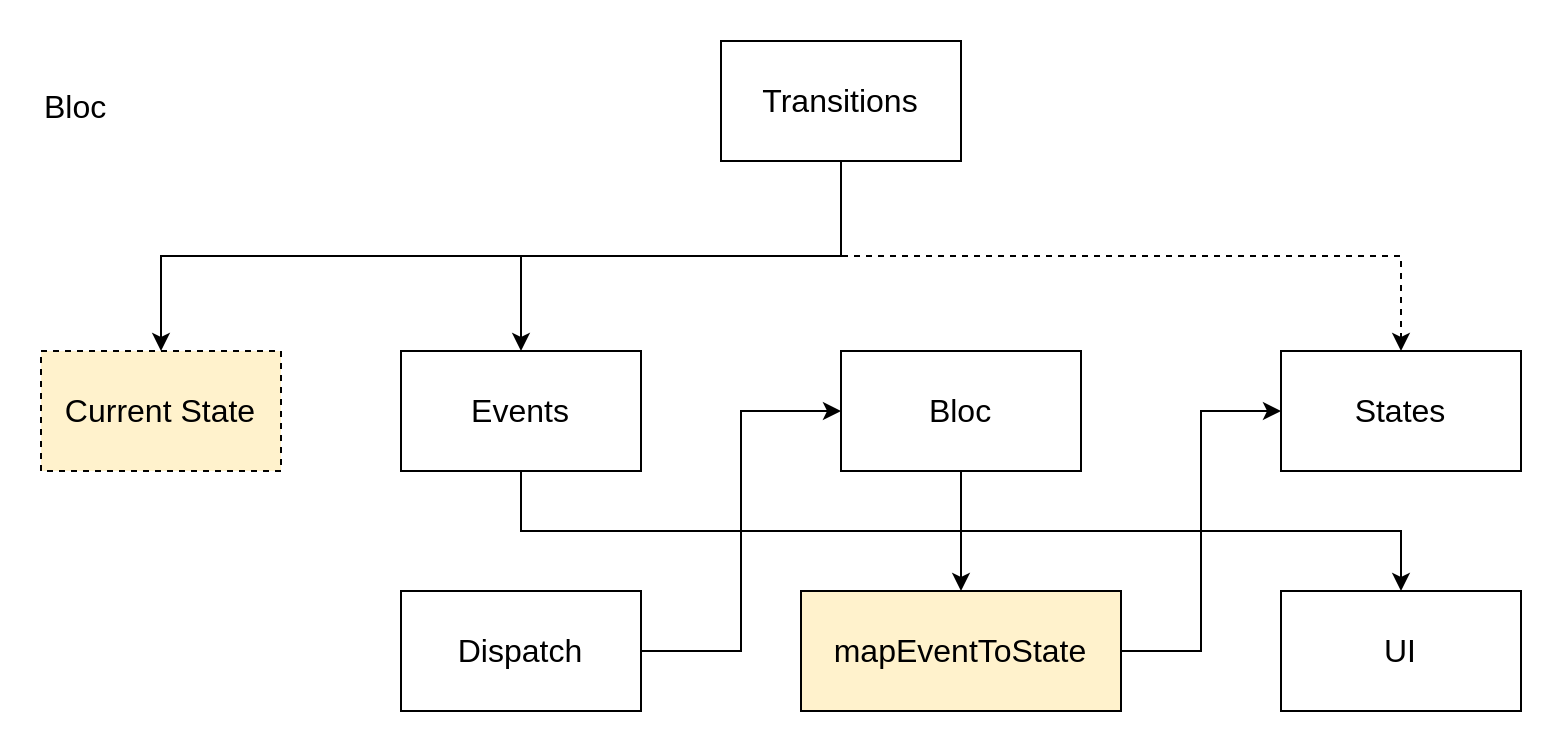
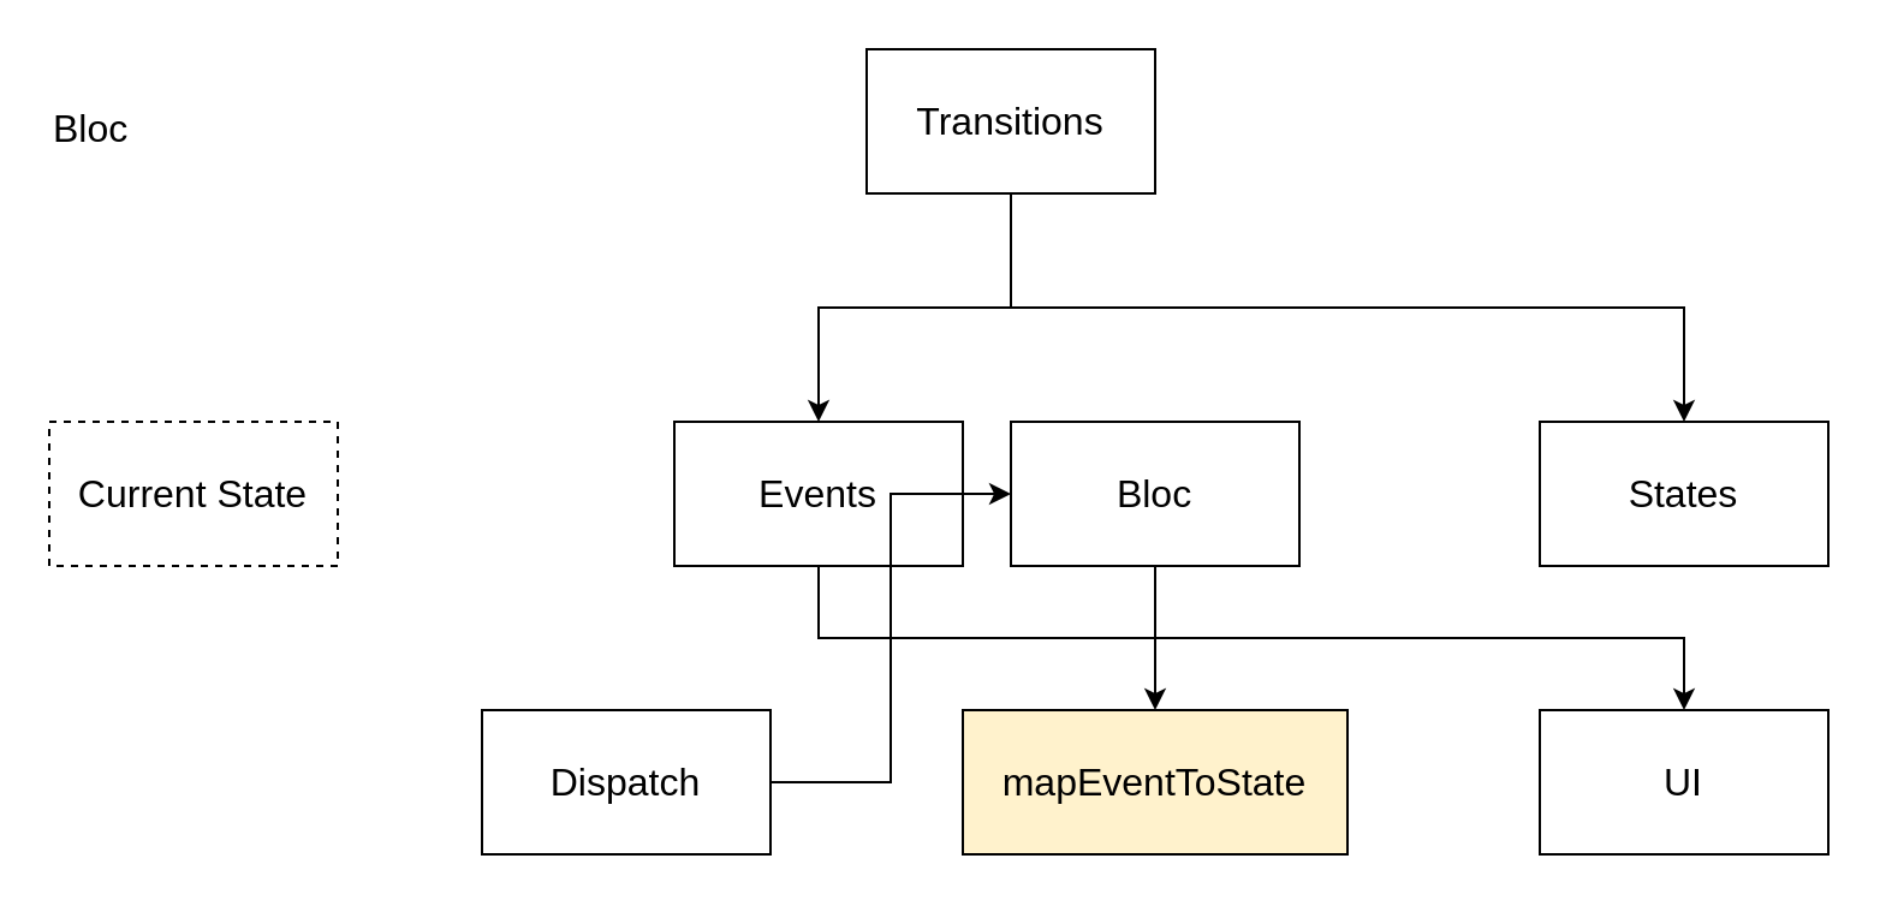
- <mxCell id="10" style="edgeStyle=orthogonalEdgeStyle;rounded=0;orthogonalLoop=1;jettySize=auto;html=1;exitX=0.5;exitY=1;exitDx=0;exitDy=0;entryX=0.5;entryY=0;entryDx=0;entryDy=0;" edge="1" parent="1" source="13" target="9"><mxGeometry relative="1" as="geometry" /></mxCell>
- <mxCell id="12" style="edgeStyle=orthogonalEdgeStyle;rounded=0;orthogonalLoop=1;jettySize=auto;html=1;exitX=0.5;exitY=1;exitDx=0;exitDy=0;entryX=0.5;entryY=0;entryDx=0;entryDy=0;dashed=1;" edge="1" parent="1" source="13" target="5"><mxGeometry relative="1" as="geometry" /></mxCell>
+ <mxCell id="12" style="edgeStyle=orthogonalEdgeStyle;rounded=0;orthogonalLoop=1;jettySize=auto;html=1;exitX=0.5;exitY=1;exitDx=0;exitDy=0;entryX=0.5;entryY=0;entryDx=0;entryDy=0;" edge="1" parent="1" source="13" target="5"><mxGeometry relative="1" as="geometry" /></mxCell>
- <mxCell id="9" value="&lt;font style=&quot;font-size: 16px&quot;&gt;Current State&lt;/font&gt;" style="rounded=0;whiteSpace=wrap;html=1;dashed=1;fillColor=#fff2cc;" vertex="1" parent="1"><mxGeometry x="20" y="175" width="120" height="60" as="geometry" /></mxCell>
+ <mxCell id="9" value="&lt;font style=&quot;font-size: 16px&quot;&gt;Current State&lt;/font&gt;" style="rounded=0;whiteSpace=wrap;html=1;dashed=1;" vertex="1" parent="1"><mxGeometry x="20" y="175" width="120" height="60" as="geometry" /></mxCell>
- <mxCell id="8" value="&lt;font style=&quot;font-size: 16px&quot;&gt;Events&lt;/font&gt;" style="rounded=0;whiteSpace=wrap;html=1;" vertex="1" parent="1"><mxGeometry x="200" y="175" width="120" height="60" as="geometry" /></mxCell>
+ <mxCell id="8" value="&lt;font style=&quot;font-size: 16px&quot;&gt;Events&lt;/font&gt;" style="rounded=0;whiteSpace=wrap;html=1;" vertex="1" parent="1"><mxGeometry x="280" y="175" width="120" height="60" as="geometry" /></mxCell>
- <mxCell id="2" style="edgeStyle=orthogonalEdgeStyle;rounded=0;orthogonalLoop=1;jettySize=auto;html=1;exitX=1;exitY=0.5;exitDx=0;exitDy=0;entryX=0;entryY=0.5;entryDx=0;entryDy=0;" edge="1" parent="1" source="14" target="5"><mxGeometry relative="1" as="geometry" /></mxCell>
